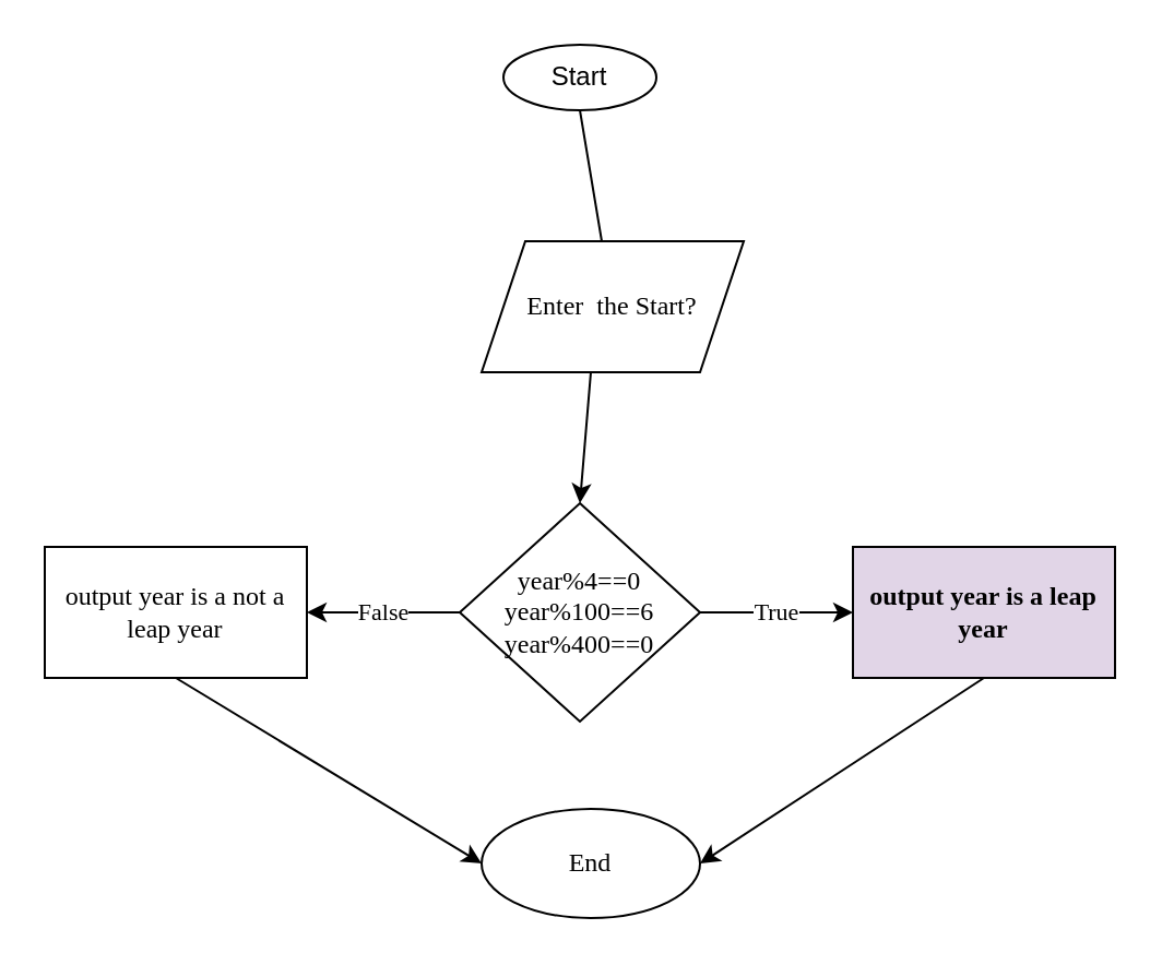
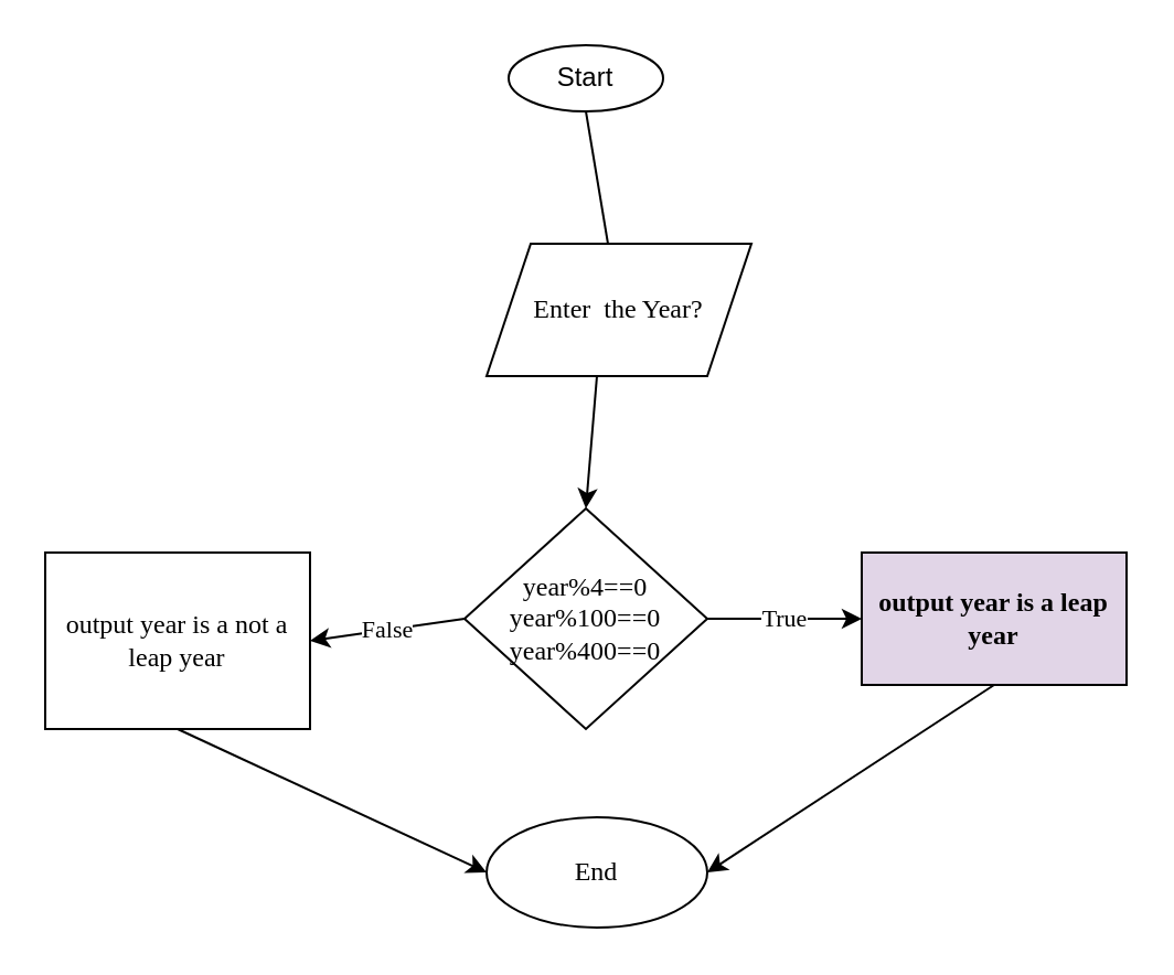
- <mxCell id="5" value="Enter&amp;nbsp; the Start?" style="shape=parallelogram;perimeter=parallelogramPerimeter;whiteSpace=wrap;html=1;fixedSize=1;fontFamily=Times New Roman;" parent="1" vertex="1"><mxGeometry x="220" y="110" width="120" height="60" as="geometry" /></mxCell>
+ <mxCell id="5" value="Enter&amp;nbsp; the Year?" style="shape=parallelogram;perimeter=parallelogramPerimeter;whiteSpace=wrap;html=1;fixedSize=1;fontFamily=Times New Roman;" parent="1" vertex="1"><mxGeometry x="220" y="110" width="120" height="60" as="geometry" /></mxCell>
- <mxCell id="11" value="output year is a not a leap year" style="rounded=0;whiteSpace=wrap;html=1;fontFamily=Times New Roman;" parent="1" vertex="1"><mxGeometry x="20" y="250" width="120" height="60" as="geometry" /></mxCell>
+ <mxCell id="11" value="output year is a not a leap year" style="rounded=0;whiteSpace=wrap;html=1;fontFamily=Times New Roman;" parent="1" vertex="1"><mxGeometry x="20" y="250" width="120" height="80" as="geometry" /></mxCell>
- <mxCell id="6" value="year%4==0&lt;br&gt;year%100==6&lt;br&gt;year%400==0" style="rhombus;whiteSpace=wrap;html=1;fontFamily=Times New Roman;" parent="1" vertex="1"><mxGeometry x="210" y="230" width="110" height="100" as="geometry" /></mxCell>
+ <mxCell id="6" value="year%4==0&lt;br&gt;year%100==0&lt;br&gt;year%400==0" style="rhombus;whiteSpace=wrap;html=1;fontFamily=Times New Roman;" parent="1" vertex="1"><mxGeometry x="210" y="230" width="110" height="100" as="geometry" /></mxCell>
